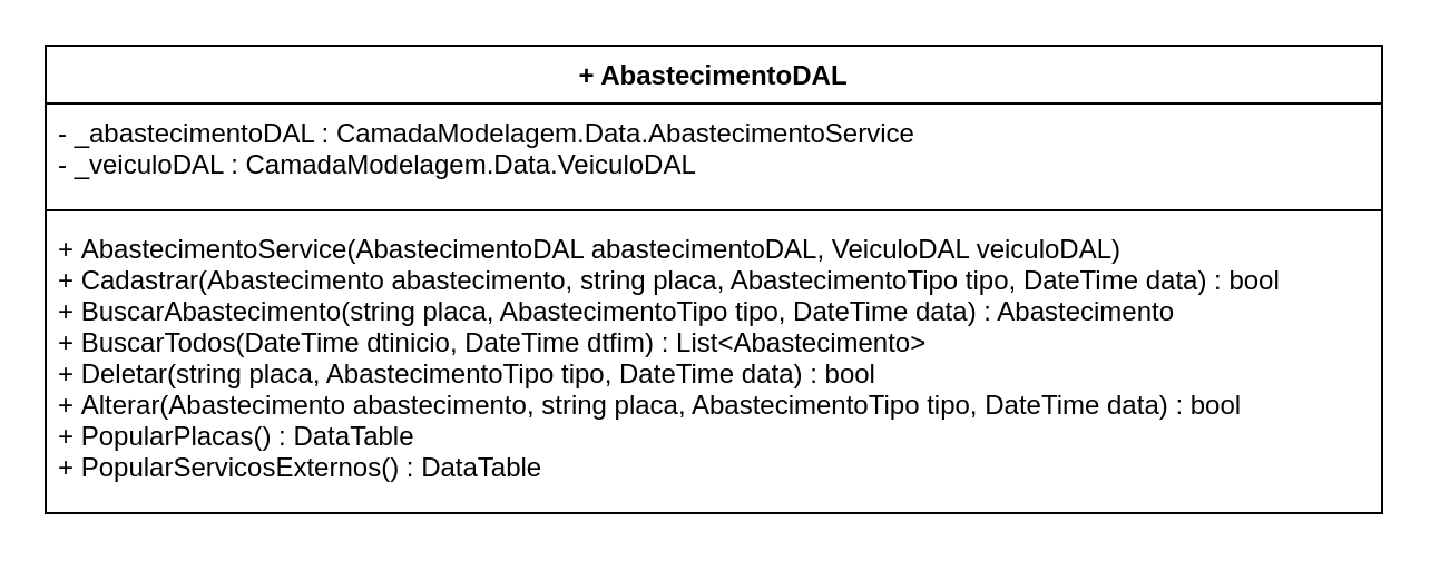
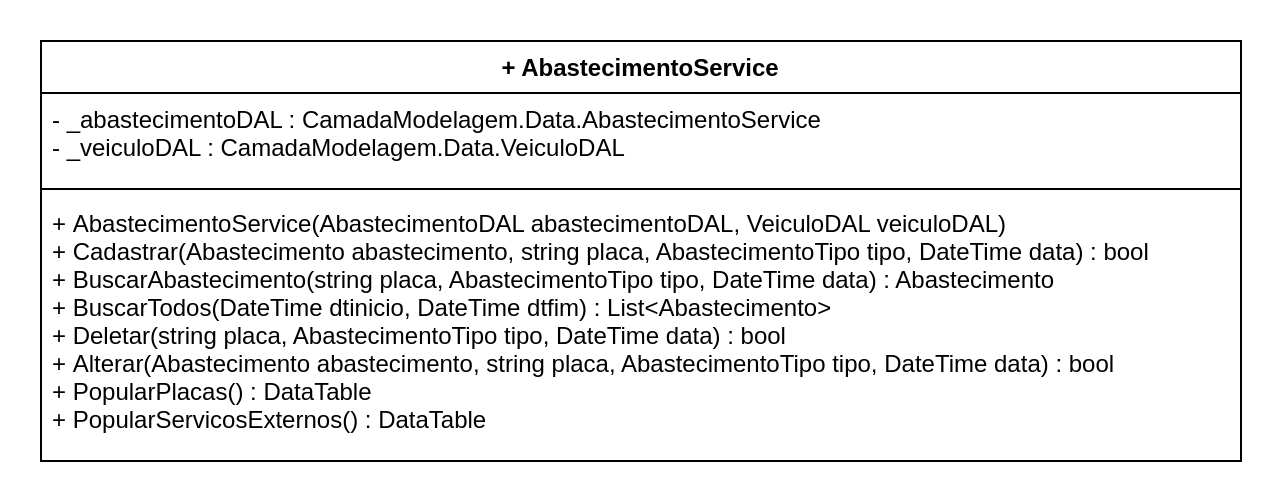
- <mxCell id="2" value="+ AbastecimentoDAL" style="swimlane;fontStyle=1;align=center;verticalAlign=top;childLayout=stackLayout;horizontal=1;startSize=26;horizontalStack=0;resizeParent=1;resizeParentMax=0;resizeLast=0;collapsible=1;marginBottom=0;" vertex="1" parent="1"><mxGeometry x="20" y="20" width="600" height="210" as="geometry" /></mxCell>
+ <mxCell id="2" value="+ AbastecimentoService" style="swimlane;fontStyle=1;align=center;verticalAlign=top;childLayout=stackLayout;horizontal=1;startSize=26;horizontalStack=0;resizeParent=1;resizeParentMax=0;resizeLast=0;collapsible=1;marginBottom=0;" vertex="1" parent="1"><mxGeometry x="20" y="20" width="600" height="210" as="geometry" /></mxCell>
